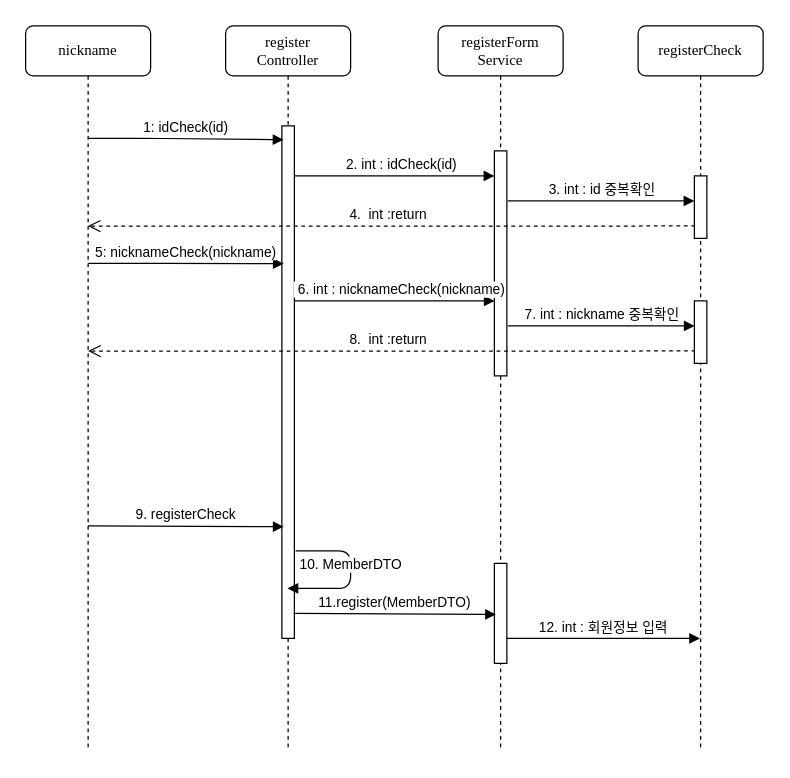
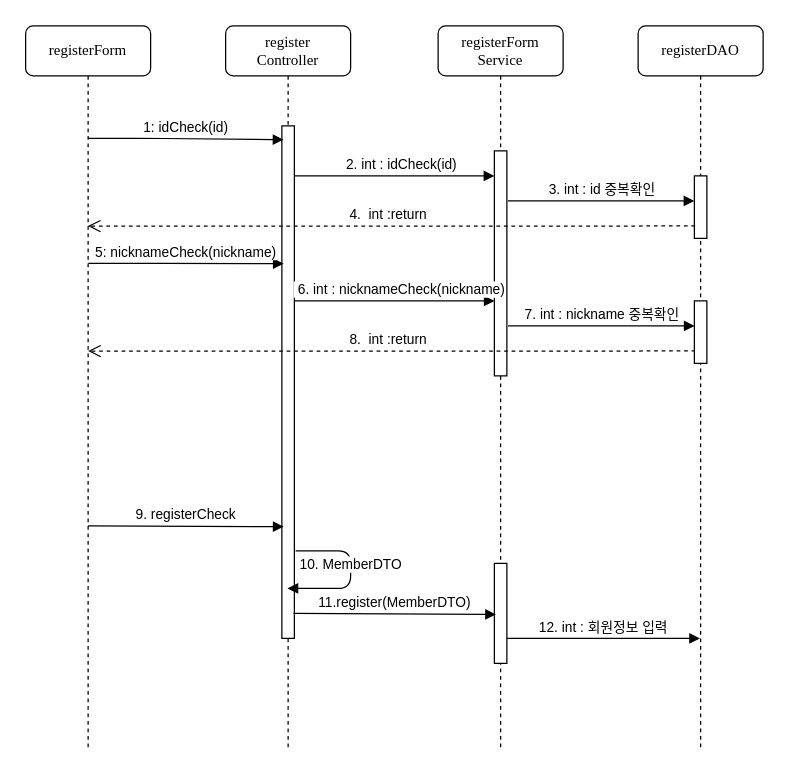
- <mxCell id="10" value="nickname" style="shape=umlLifeline;perimeter=lifelinePerimeter;whiteSpace=wrap;html=1;container=1;collapsible=0;recursiveResize=0;outlineConnect=0;rounded=1;shadow=0;comic=0;labelBackgroundColor=none;strokeWidth=1;fontFamily=Verdana;fontSize=12;align=center;" parent="1" vertex="1"><mxGeometry x="20" y="20" width="100" height="580" as="geometry" /></mxCell>
+ <mxCell id="10" value="registerForm" style="shape=umlLifeline;perimeter=lifelinePerimeter;whiteSpace=wrap;html=1;container=1;collapsible=0;recursiveResize=0;outlineConnect=0;rounded=1;shadow=0;comic=0;labelBackgroundColor=none;strokeWidth=1;fontFamily=Verdana;fontSize=12;align=center;" parent="1" vertex="1"><mxGeometry x="20" y="20" width="100" height="580" as="geometry" /></mxCell>
- <mxCell id="8" value="registerCheck" style="shape=umlLifeline;perimeter=lifelinePerimeter;whiteSpace=wrap;html=1;container=1;collapsible=0;recursiveResize=0;outlineConnect=0;rounded=1;shadow=0;comic=0;labelBackgroundColor=none;strokeWidth=1;fontFamily=Verdana;fontSize=12;align=center;" parent="1" vertex="1"><mxGeometry x="510" y="20" width="100" height="580" as="geometry" /></mxCell>
+ <mxCell id="8" value="registerDAO" style="shape=umlLifeline;perimeter=lifelinePerimeter;whiteSpace=wrap;html=1;container=1;collapsible=0;recursiveResize=0;outlineConnect=0;rounded=1;shadow=0;comic=0;labelBackgroundColor=none;strokeWidth=1;fontFamily=Verdana;fontSize=12;align=center;" parent="1" vertex="1"><mxGeometry x="510" y="20" width="100" height="580" as="geometry" /></mxCell>
